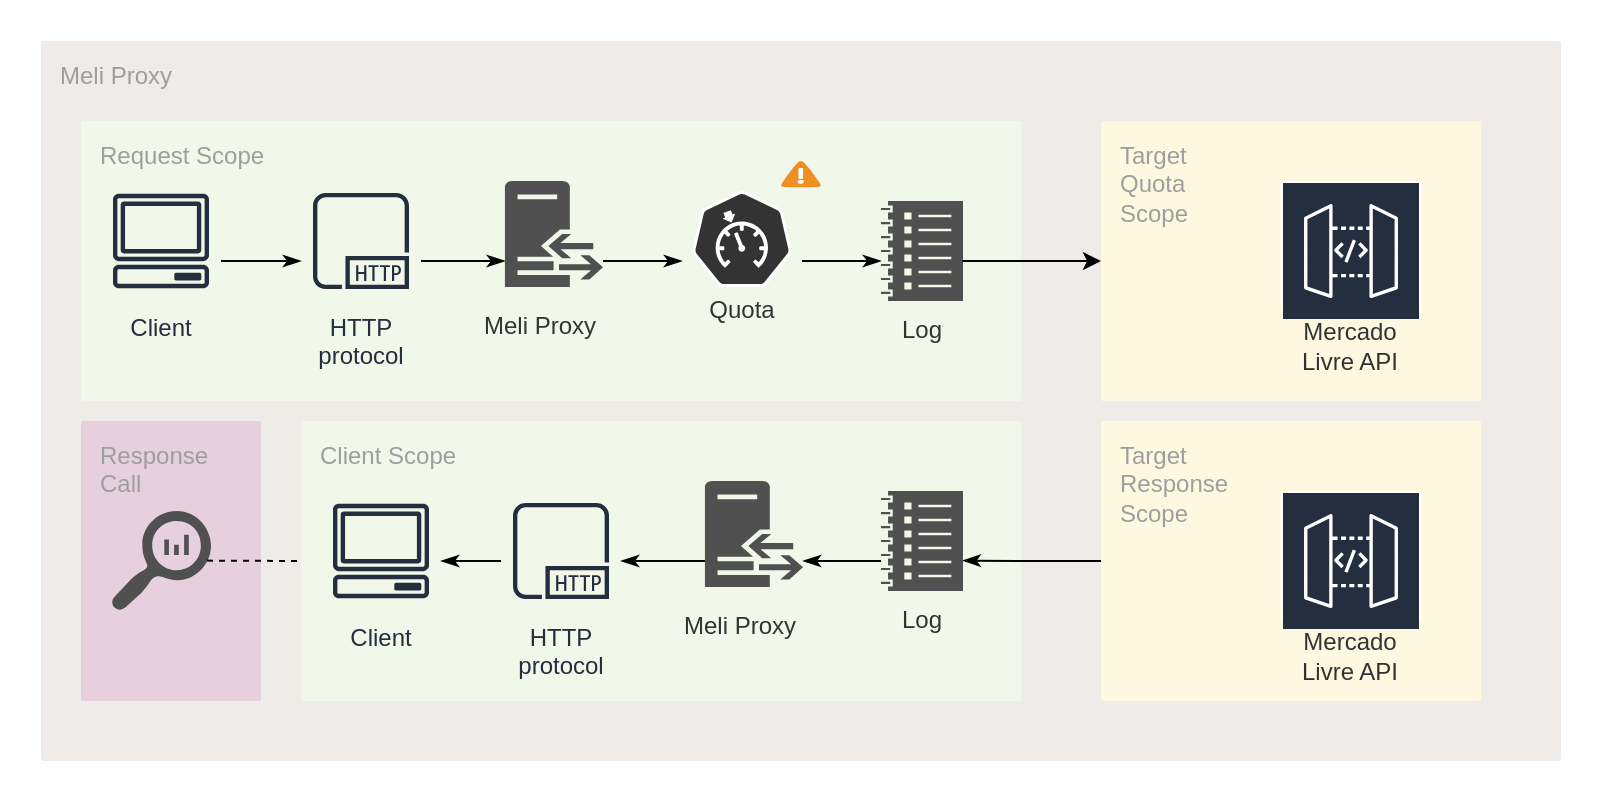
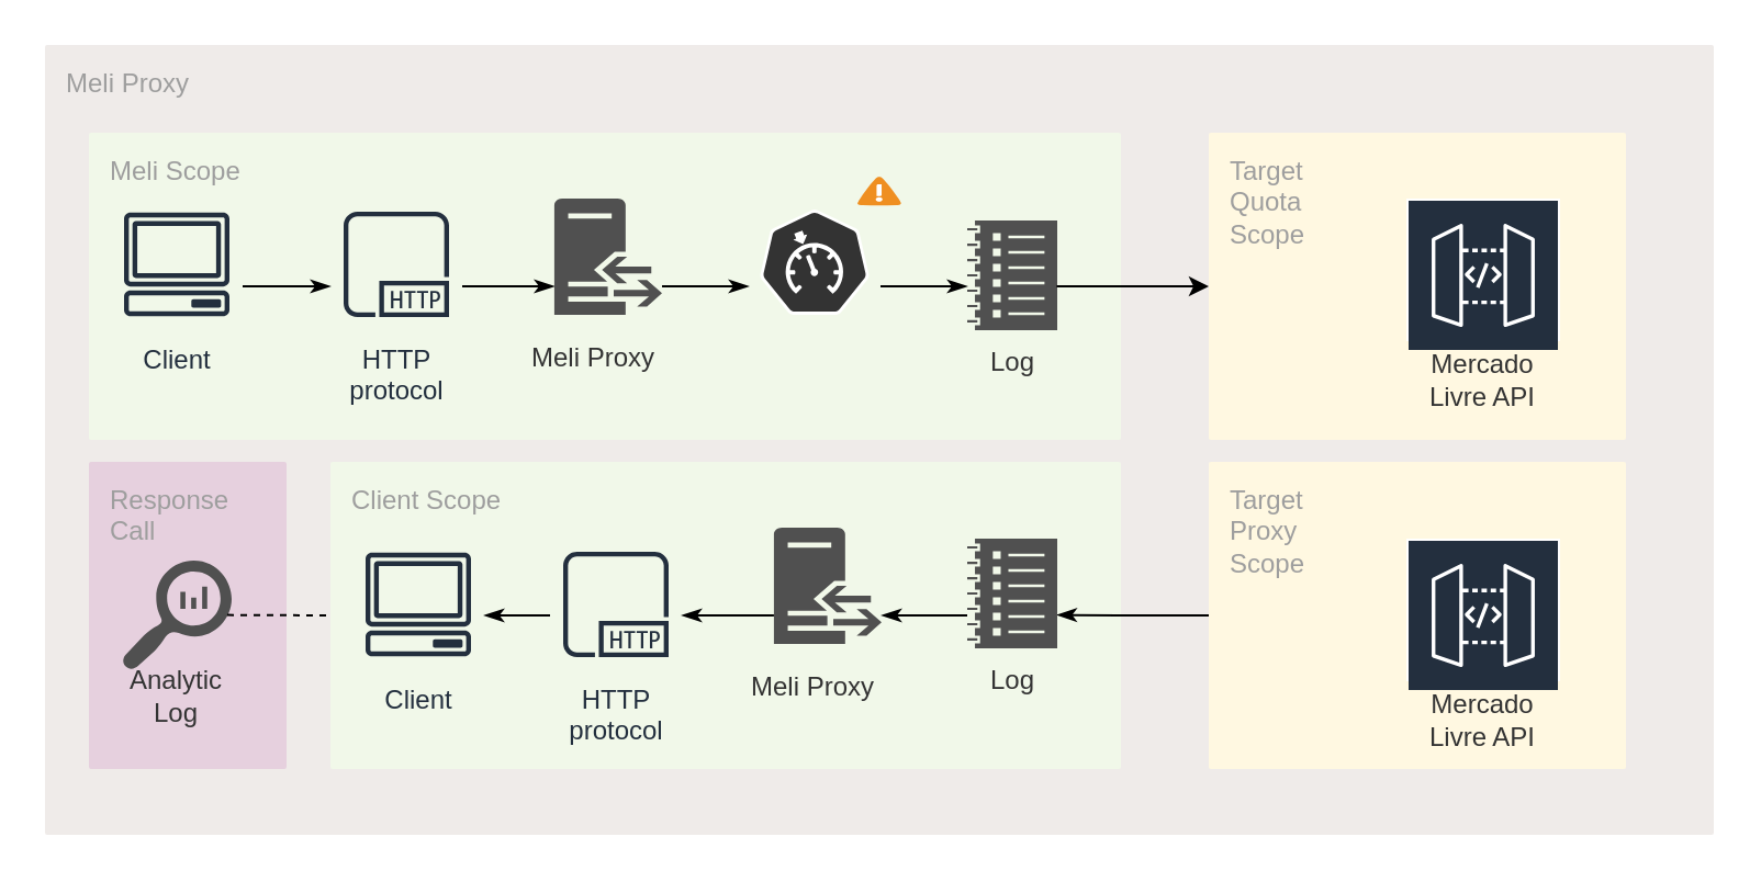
- <mxCell id="3" value="&lt;div&gt;Request Scope&lt;/div&gt;&lt;div&gt;&lt;br&gt;&lt;/div&gt;" style="points=[[0,0,0],[0.25,0,0],[0.5,0,0],[0.75,0,0],[1,0,0],[1,0.25,0],[1,0.5,0],[1,0.75,0],[1,1,0],[0.75,1,0],[0.5,1,0],[0.25,1,0],[0,1,0],[0,0.75,0],[0,0.5,0],[0,0.25,0]];rounded=1;absoluteArcSize=1;arcSize=2;html=1;strokeColor=none;gradientColor=none;shadow=0;dashed=0;fontSize=12;fontColor=#9E9E9E;align=left;verticalAlign=top;spacing=10;spacingTop=-4;fillColor=#F1F8E9;" parent="1" vertex="1"><mxGeometry x="40" y="60" width="470" height="140" as="geometry" /></mxCell>
+ <mxCell id="3" value="&lt;div&gt;Meli Scope&lt;/div&gt;&lt;div&gt;&lt;br&gt;&lt;/div&gt;" style="points=[[0,0,0],[0.25,0,0],[0.5,0,0],[0.75,0,0],[1,0,0],[1,0.25,0],[1,0.5,0],[1,0.75,0],[1,1,0],[0.75,1,0],[0.5,1,0],[0.25,1,0],[0,1,0],[0,0.75,0],[0,0.5,0],[0,0.25,0]];rounded=1;absoluteArcSize=1;arcSize=2;html=1;strokeColor=none;gradientColor=none;shadow=0;dashed=0;fontSize=12;fontColor=#9E9E9E;align=left;verticalAlign=top;spacing=10;spacingTop=-4;fillColor=#F1F8E9;" parent="1" vertex="1"><mxGeometry x="40" y="60" width="470" height="140" as="geometry" /></mxCell>
- <mxCell id="13" value="&lt;font color=&quot;#333333&quot;&gt;Quota&lt;/font&gt;" style="text;html=1;strokeColor=none;fillColor=none;align=center;verticalAlign=middle;whiteSpace=wrap;rounded=0;fontFamily=Helvetica;" parent="11" vertex="1"><mxGeometry x="6" y="50" width="48" height="20" as="geometry" /></mxCell>
- <mxCell id="24" value="&lt;div&gt;Target&lt;/div&gt;&lt;div&gt;Response&lt;br&gt;&lt;/div&gt;&lt;div&gt;Scope&lt;/div&gt;" style="points=[[0,0,0],[0.25,0,0],[0.5,0,0],[0.75,0,0],[1,0,0],[1,0.25,0],[1,0.5,0],[1,0.75,0],[1,1,0],[0.75,1,0],[0.5,1,0],[0.25,1,0],[0,1,0],[0,0.75,0],[0,0.5,0],[0,0.25,0]];rounded=1;absoluteArcSize=1;arcSize=2;html=1;strokeColor=none;gradientColor=none;shadow=0;dashed=0;fontSize=12;fontColor=#9E9E9E;align=left;verticalAlign=top;spacing=10;spacingTop=-4;fillColor=#FFF8E1;sketch=0;" parent="1" vertex="1"><mxGeometry x="550" y="210" width="190" height="140" as="geometry" /></mxCell>
+ <mxCell id="24" value="&lt;div&gt;Target&lt;/div&gt;&lt;div&gt;Proxy&lt;br&gt;&lt;/div&gt;&lt;div&gt;Scope&lt;/div&gt;" style="points=[[0,0,0],[0.25,0,0],[0.5,0,0],[0.75,0,0],[1,0,0],[1,0.25,0],[1,0.5,0],[1,0.75,0],[1,1,0],[0.75,1,0],[0.5,1,0],[0.25,1,0],[0,1,0],[0,0.75,0],[0,0.5,0],[0,0.25,0]];rounded=1;absoluteArcSize=1;arcSize=2;html=1;strokeColor=none;gradientColor=none;shadow=0;dashed=0;fontSize=12;fontColor=#9E9E9E;align=left;verticalAlign=top;spacing=10;spacingTop=-4;fillColor=#FFF8E1;sketch=0;" parent="1" vertex="1"><mxGeometry x="550" y="210" width="190" height="140" as="geometry" /></mxCell>
+ <mxCell id="45" value="&lt;div&gt;Analytic&lt;/div&gt;&lt;div&gt;Log&lt;br&gt;&lt;/div&gt;" style="text;html=1;strokeColor=none;fillColor=none;align=center;verticalAlign=middle;whiteSpace=wrap;rounded=0;sketch=0;fontFamily=Helvetica;fontColor=#333333;" parent="43" vertex="1"><mxGeometry y="51.5" width="50" height="20" as="geometry" /></mxCell>
